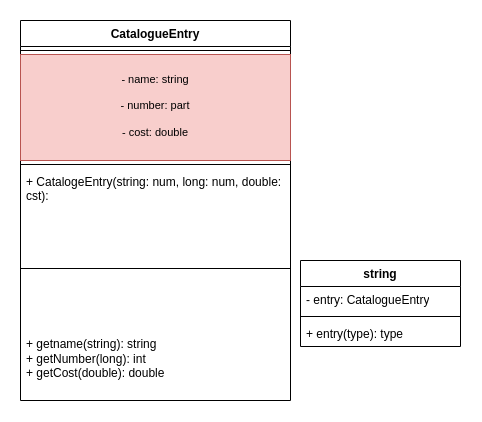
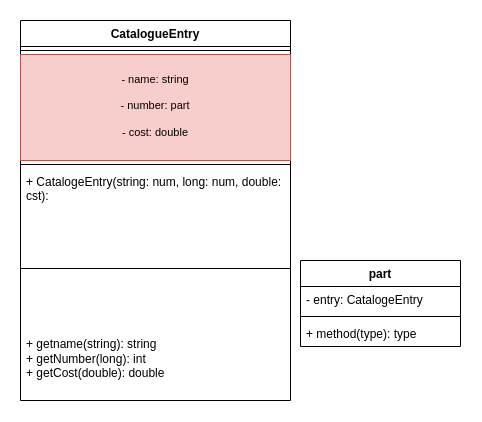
- <mxCell id="9" value="string" style="swimlane;fontStyle=1;align=center;verticalAlign=top;childLayout=stackLayout;horizontal=1;startSize=26;horizontalStack=0;resizeParent=1;resizeParentMax=0;resizeLast=0;collapsible=1;marginBottom=0;whiteSpace=wrap;html=1;" parent="1" vertex="1"><mxGeometry x="300" y="260" width="160" height="86" as="geometry" /></mxCell>
+ <mxCell id="9" value="part" style="swimlane;fontStyle=1;align=center;verticalAlign=top;childLayout=stackLayout;horizontal=1;startSize=26;horizontalStack=0;resizeParent=1;resizeParentMax=0;resizeLast=0;collapsible=1;marginBottom=0;whiteSpace=wrap;html=1;" parent="1" vertex="1"><mxGeometry x="300" y="260" width="160" height="86" as="geometry" /></mxCell>
- <mxCell id="10" value="- entry: CatalogueEntry" style="text;strokeColor=none;fillColor=none;align=left;verticalAlign=top;spacingLeft=4;spacingRight=4;overflow=hidden;rotatable=0;points=[[0,0.5],[1,0.5]];portConstraint=eastwest;whiteSpace=wrap;html=1;" parent="9" vertex="1"><mxGeometry y="26" width="160" height="26" as="geometry" /></mxCell>
+ <mxCell id="10" value="- entry: CatalogeEntry" style="text;strokeColor=none;fillColor=none;align=left;verticalAlign=top;spacingLeft=4;spacingRight=4;overflow=hidden;rotatable=0;points=[[0,0.5],[1,0.5]];portConstraint=eastwest;whiteSpace=wrap;html=1;" parent="9" vertex="1"><mxGeometry y="26" width="160" height="26" as="geometry" /></mxCell>
- <mxCell id="12" value="+ entry(type): type" style="text;strokeColor=none;fillColor=none;align=left;verticalAlign=top;spacingLeft=4;spacingRight=4;overflow=hidden;rotatable=0;points=[[0,0.5],[1,0.5]];portConstraint=eastwest;whiteSpace=wrap;html=1;" parent="9" vertex="1"><mxGeometry y="60" width="160" height="26" as="geometry" /></mxCell>
+ <mxCell id="12" value="+ method(type): type" style="text;strokeColor=none;fillColor=none;align=left;verticalAlign=top;spacingLeft=4;spacingRight=4;overflow=hidden;rotatable=0;points=[[0,0.5],[1,0.5]];portConstraint=eastwest;whiteSpace=wrap;html=1;" parent="9" vertex="1"><mxGeometry y="60" width="160" height="26" as="geometry" /></mxCell>
